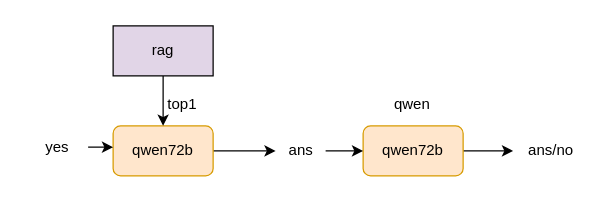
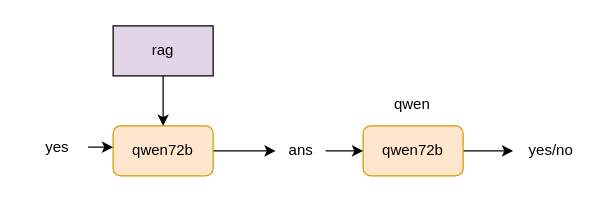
- <mxCell id="8" value="top1" style="text;html=1;align=center;verticalAlign=middle;resizable=0;points=[];autosize=1;strokeColor=none;fillColor=none;" vertex="1" parent="1"><mxGeometry x="120" y="68" width="50" height="30" as="geometry" /></mxCell>
- <mxCell id="14" value="ans/no" style="text;html=1;align=center;verticalAlign=middle;resizable=0;points=[];autosize=1;strokeColor=none;fillColor=none;" vertex="1" parent="1"><mxGeometry x="410" y="105" width="60" height="30" as="geometry" /></mxCell>
+ <mxCell id="14" value="yes/no" style="text;html=1;align=center;verticalAlign=middle;resizable=0;points=[];autosize=1;strokeColor=none;fillColor=none;" vertex="1" parent="1"><mxGeometry x="410" y="105" width="60" height="30" as="geometry" /></mxCell>
